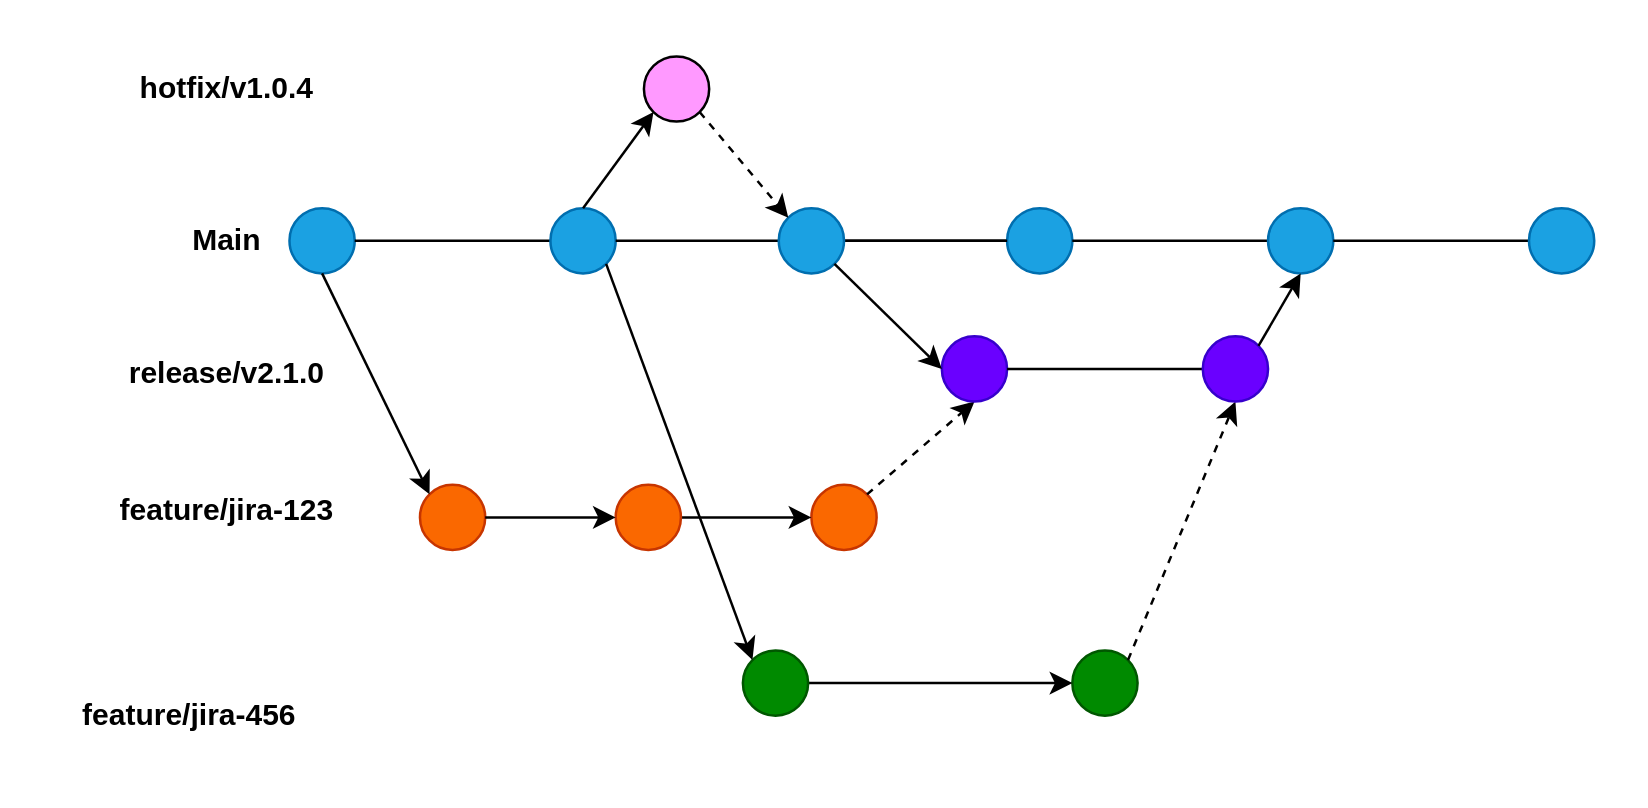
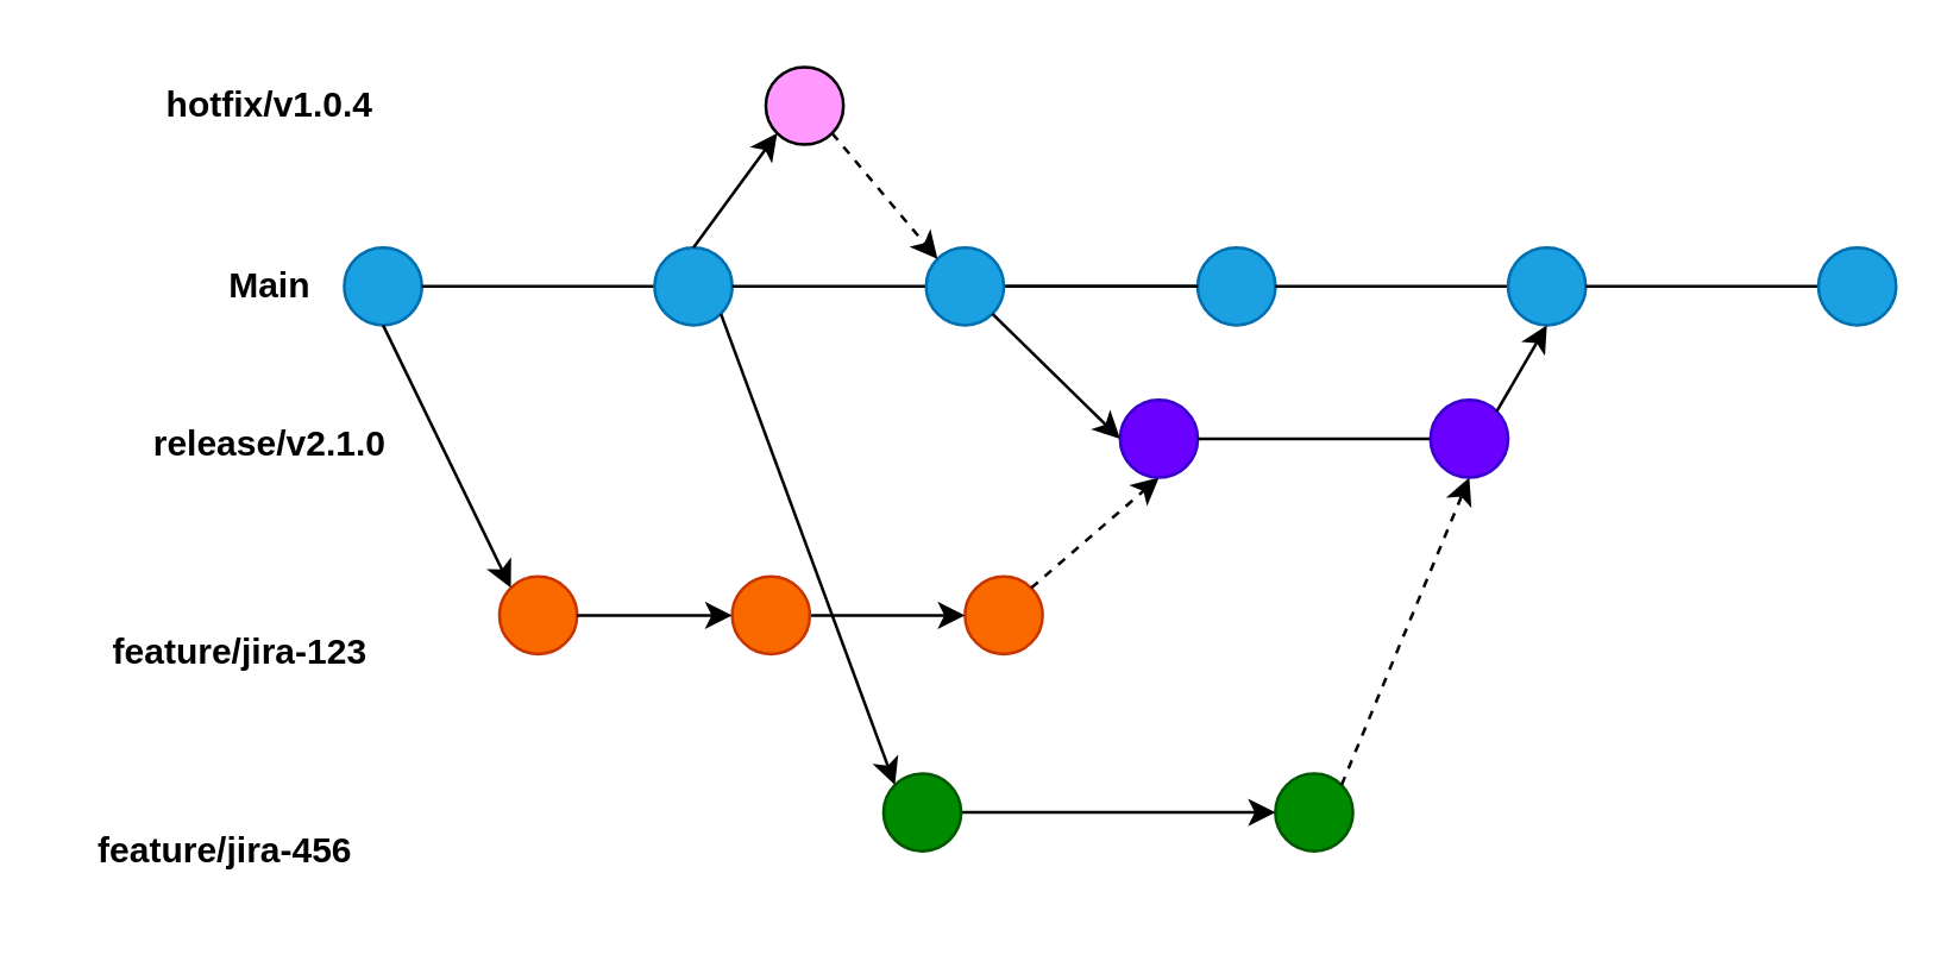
- <mxCell id="26" value="feature/jira-123" style="text;html=1;align=center;verticalAlign=middle;resizable=0;points=[];autosize=1;strokeColor=none;fillColor=none;container=0;fontStyle=1" parent="1" vertex="1"><mxGeometry x="35.26" y="189.388" width="110" height="30" as="geometry" /></mxCell>
+ <mxCell id="26" value="feature/jira-123" style="text;html=1;align=center;verticalAlign=middle;resizable=0;points=[];autosize=1;strokeColor=none;fillColor=none;container=0;fontStyle=1" parent="1" vertex="1"><mxGeometry x="25.26" y="204.388" width="110" height="30" as="geometry" /></mxCell>
